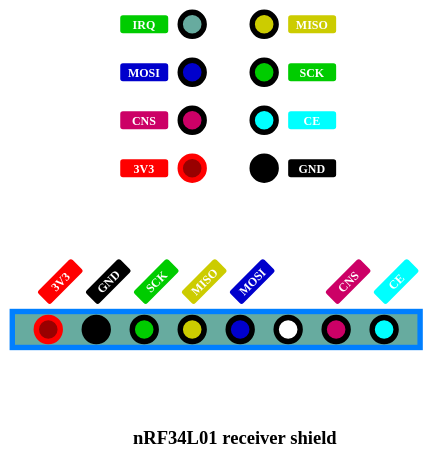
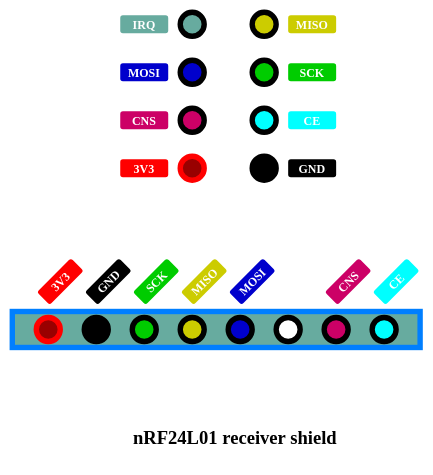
- <mxCell id="29" value="&lt;font color=&quot;#ffffff&quot; style=&quot;&quot; face=&quot;Verdana&quot; data-font-src=&quot;https://fonts.googleapis.com/css?family=calibri&quot;&gt;&lt;b style=&quot;&quot;&gt;IRQ&lt;/b&gt;&lt;/font&gt;" style="rounded=1;whiteSpace=wrap;html=1;shadow=0;labelBackgroundColor=none;strokeColor=none;strokeWidth=4;fontSize=20;fontColor=none;fillColor=#00cc00;" vertex="1" parent="20"><mxGeometry y="5" width="80" height="30" as="geometry" /></mxCell>
+ <mxCell id="29" value="&lt;font color=&quot;#ffffff&quot; style=&quot;&quot; face=&quot;Verdana&quot; data-font-src=&quot;https://fonts.googleapis.com/css?family=calibri&quot;&gt;&lt;b style=&quot;&quot;&gt;IRQ&lt;/b&gt;&lt;/font&gt;" style="rounded=1;whiteSpace=wrap;html=1;shadow=0;labelBackgroundColor=none;strokeColor=none;strokeWidth=4;fontSize=20;fontColor=none;fillColor=#67AB9F;" vertex="1" parent="20"><mxGeometry y="5" width="80" height="30" as="geometry" /></mxCell>
- <mxCell id="2" value="&lt;b&gt;&lt;font style=&quot;font-size: 31px;&quot;&gt;nRF34L01 receiver shield&lt;/font&gt;&lt;/b&gt;&amp;nbsp;" style="text;html=1;strokeColor=none;fillColor=none;align=center;verticalAlign=middle;whiteSpace=wrap;rounded=0;shadow=0;labelBackgroundColor=none;strokeWidth=4;fontFamily=Verdana;fontSize=20;fontColor=#000000;" vertex="1" parent="1"><mxGeometry x="154" y="690" width="480" height="80" as="geometry" /></mxCell>
+ <mxCell id="2" value="&lt;b&gt;&lt;font style=&quot;font-size: 31px;&quot;&gt;nRF24L01 receiver shield&lt;/font&gt;&lt;/b&gt;&amp;nbsp;" style="text;html=1;strokeColor=none;fillColor=none;align=center;verticalAlign=middle;whiteSpace=wrap;rounded=0;shadow=0;labelBackgroundColor=none;strokeWidth=4;fontFamily=Verdana;fontSize=20;fontColor=#000000;" vertex="1" parent="1"><mxGeometry x="154" y="690" width="480" height="80" as="geometry" /></mxCell>
